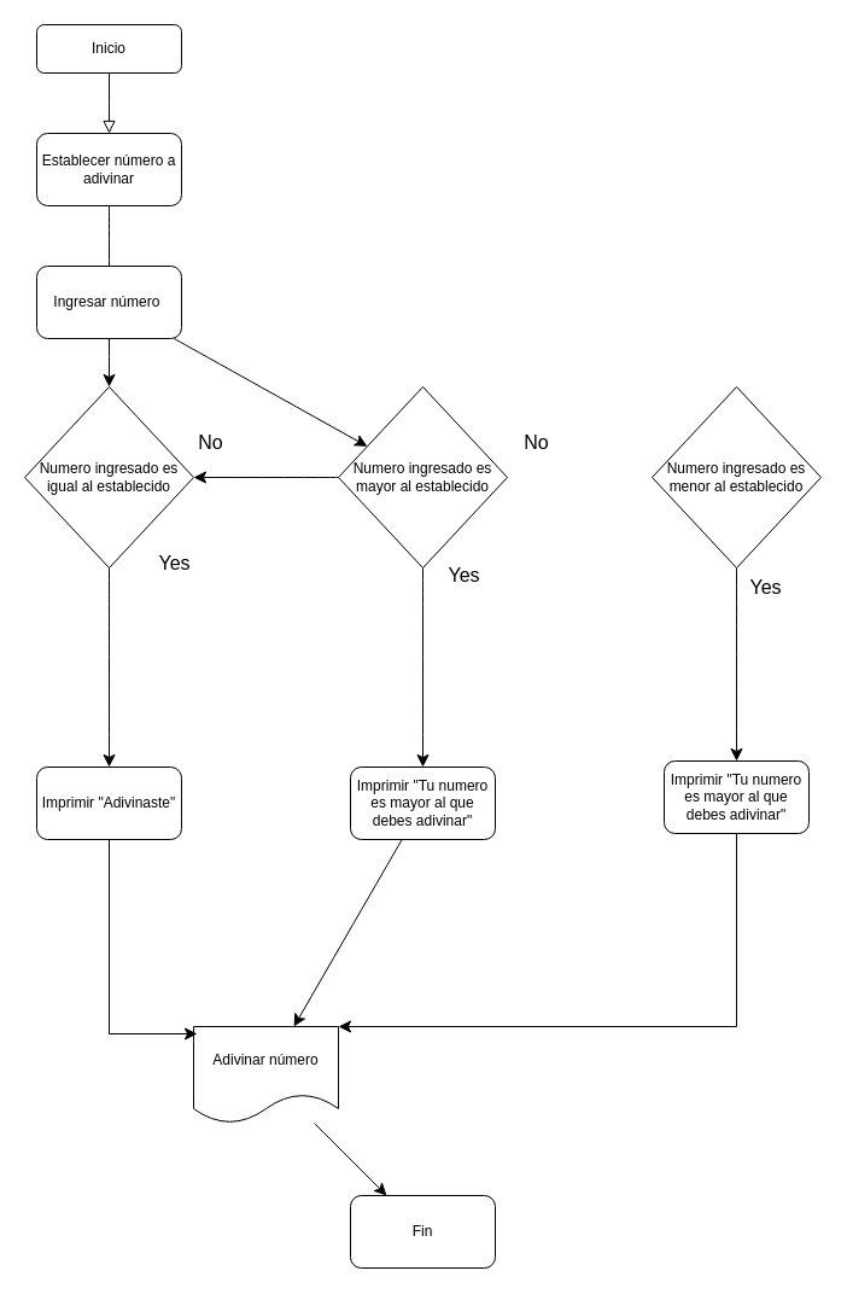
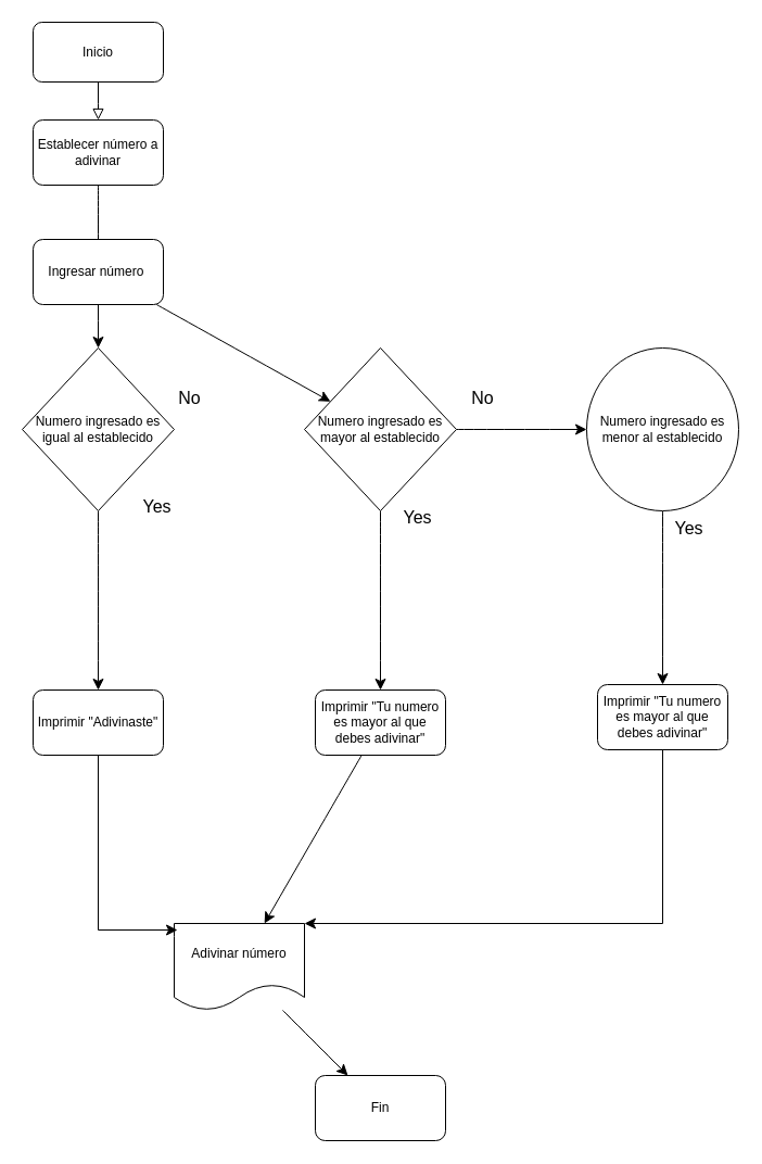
- <mxCell id="3" value="Inicio" style="rounded=1;whiteSpace=wrap;html=1;fontSize=12;glass=0;strokeWidth=1;shadow=0;" parent="1" vertex="1"><mxGeometry x="30" y="20" width="120" height="40" as="geometry" /></mxCell>
+ <mxCell id="3" value="Inicio" style="rounded=1;whiteSpace=wrap;html=1;fontSize=12;glass=0;strokeWidth=1;shadow=0;" parent="1" vertex="1"><mxGeometry x="30" y="20" width="120" height="55" as="geometry" /></mxCell>
- <mxCell id="11" value="" style="edgeStyle=none;curved=1;rounded=0;orthogonalLoop=1;jettySize=auto;html=1;fontSize=12;startSize=8;endSize=8;" edge="1" parent="1" source="12" target="9"><mxGeometry relative="1" as="geometry" /></mxCell>
+ <mxCell id="11" value="" style="edgeStyle=none;curved=1;rounded=0;orthogonalLoop=1;jettySize=auto;html=1;fontSize=12;startSize=8;endSize=8;" edge="1" parent="1" source="12" target="17"><mxGeometry relative="1" as="geometry" /></mxCell>
- <mxCell id="17" value="Numero ingresado es menor al establecido" style="rhombus;whiteSpace=wrap;html=1;" vertex="1" parent="1"><mxGeometry x="540" y="320" width="140" height="150" as="geometry" /></mxCell>
+ <mxCell id="17" value="Numero ingresado es menor al establecido" style="ellipse;whiteSpace=wrap;html=1;" vertex="1" parent="1"><mxGeometry x="540" y="320" width="140" height="150" as="geometry" /></mxCell>
